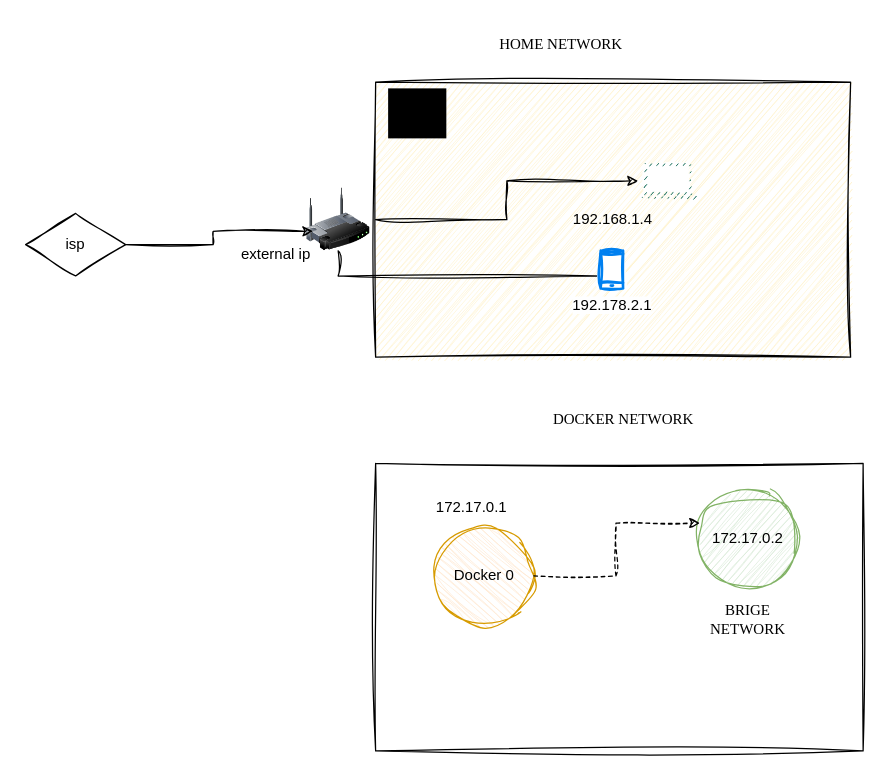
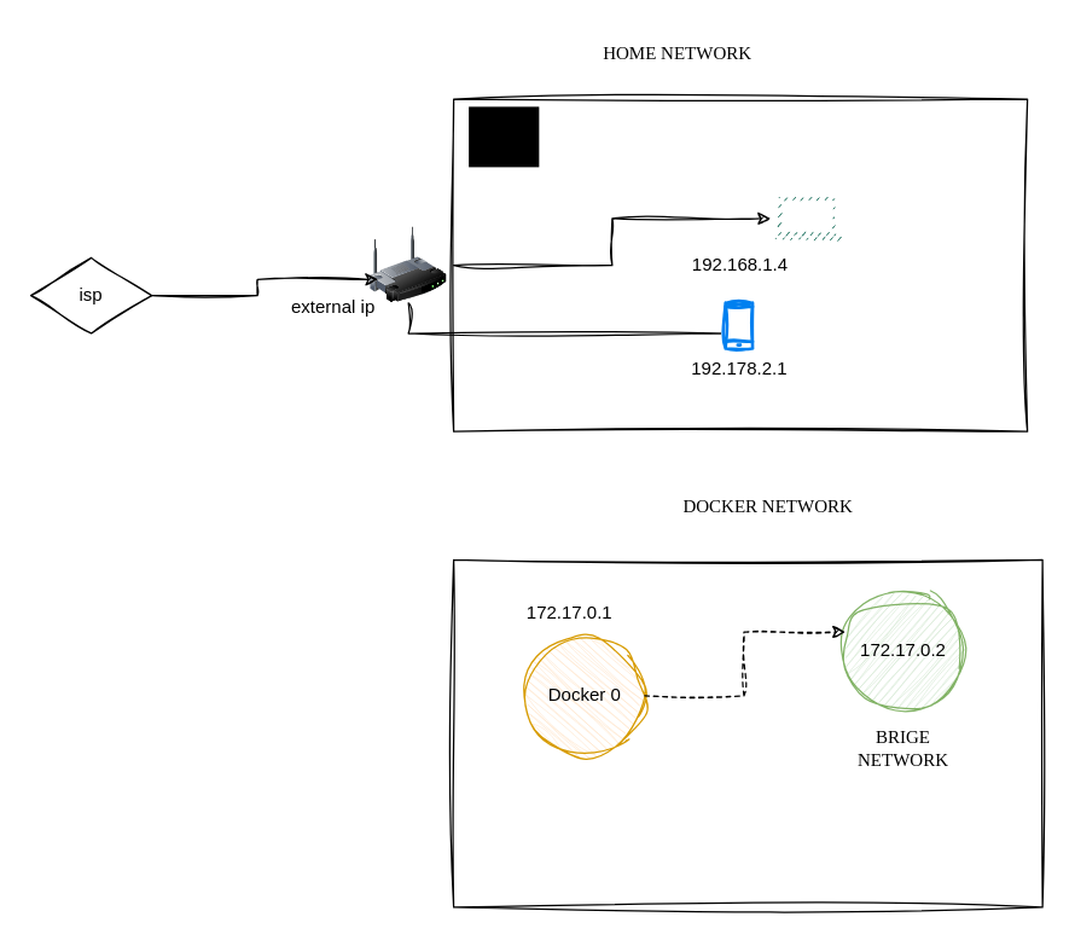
- <mxCell id="2" value="192.168.1.4" style="rounded=0;whiteSpace=wrap;html=1;sketch=1;curveFitting=1;jiggle=2;fillColor=#fff2cc;" vertex="1" parent="1"><mxGeometry x="300" y="65" width="380" height="220" as="geometry" /></mxCell>
+ <mxCell id="2" value="192.168.1.4" style="rounded=0;whiteSpace=wrap;html=1;sketch=1;curveFitting=1;jiggle=2;" vertex="1" parent="1"><mxGeometry x="300" y="65" width="380" height="220" as="geometry" /></mxCell>
- <mxCell id="19" value="DOCKER NETWORK&amp;nbsp;" style="text;html=1;align=center;verticalAlign=middle;whiteSpace=wrap;rounded=0;fontFamily=Architects Daughter;fontSource=https%3A%2F%2Ffonts.googleapis.com%2Fcss%3Ffamily%3DArchitects%2BDaughter;" vertex="1" parent="1"><mxGeometry x="440" y="320" width="120" height="30" as="geometry" /></mxCell>
+ <mxCell id="19" value="DOCKER NETWORK&amp;nbsp;" style="text;html=1;align=center;verticalAlign=middle;whiteSpace=wrap;rounded=0;fontFamily=Architects Daughter;fontSource=https%3A%2F%2Ffonts.googleapis.com%2Fcss%3Ffamily%3DArchitects%2BDaughter;" vertex="1" parent="1"><mxGeometry x="450" y="320" width="120" height="30" as="geometry" /></mxCell>
